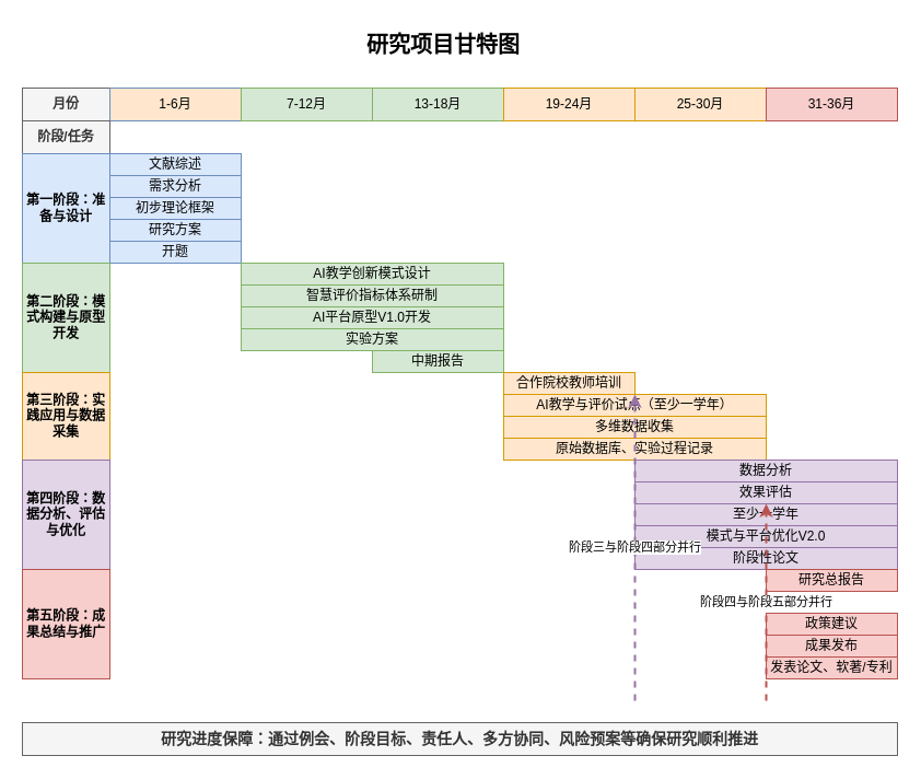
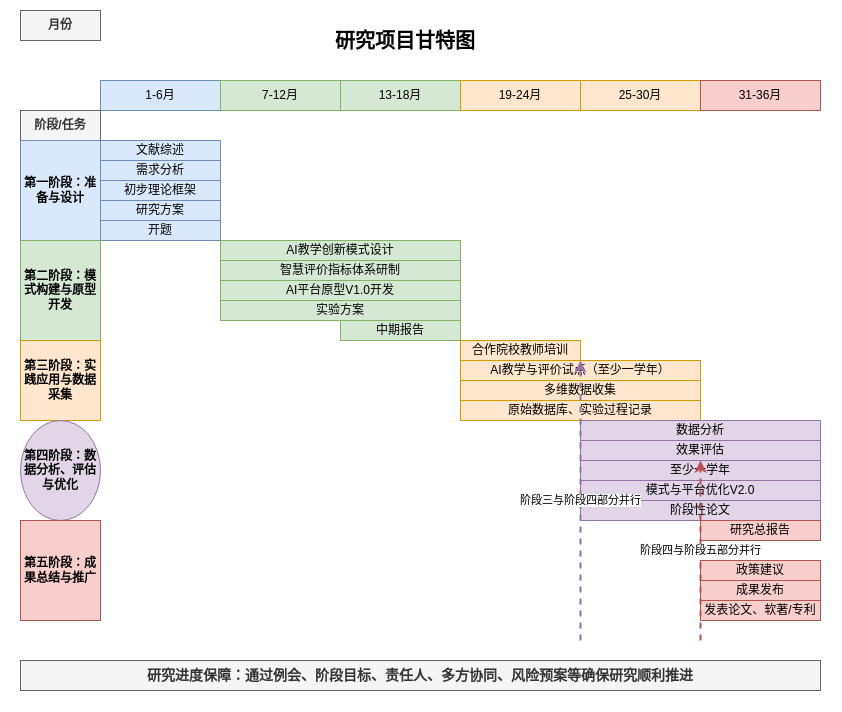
- <mxCell id="3" value="月份" style="rounded=0;whiteSpace=wrap;html=1;fillColor=#f5f5f5;strokeColor=#666666;fontColor=#333333;fontSize=12;fontStyle=1" parent="1" vertex="1"><mxGeometry x="20" y="80" width="80" height="30" as="geometry" /></mxCell>
+ <mxCell id="3" value="月份" style="rounded=0;whiteSpace=wrap;html=1;fillColor=#f5f5f5;strokeColor=#666666;fontColor=#333333;fontSize=12;fontStyle=1" parent="1" vertex="1"><mxGeometry x="20" y="10" width="80" height="30" as="geometry" /></mxCell>
- <mxCell id="4" value="1-6月" style="rounded=0;whiteSpace=wrap;html=1;fillColor=#ffe6cc;strokeColor=#6c8ebf;fontSize=12;" parent="1" vertex="1"><mxGeometry x="100" y="80" width="120" height="30" as="geometry" /></mxCell>
+ <mxCell id="4" value="1-6月" style="rounded=0;whiteSpace=wrap;html=1;fillColor=#dae8fc;strokeColor=#6c8ebf;fontSize=12;" parent="1" vertex="1"><mxGeometry x="100" y="80" width="120" height="30" as="geometry" /></mxCell>
- <mxCell id="28" value="第四阶段：数据分析、评估与优化" style="rounded=0;whiteSpace=wrap;html=1;fillColor=#e1d5e7;strokeColor=#9673a6;fontSize=12;fontStyle=1" parent="1" vertex="1"><mxGeometry x="20" y="420" width="80" height="100" as="geometry" /></mxCell>
+ <mxCell id="28" value="第四阶段：数据分析、评估与优化" style="ellipse;whiteSpace=wrap;html=1;fillColor=#e1d5e7;strokeColor=#9673a6;fontSize=12;fontStyle=1;" parent="1" vertex="1"><mxGeometry x="20" y="420" width="80" height="100" as="geometry" /></mxCell>
